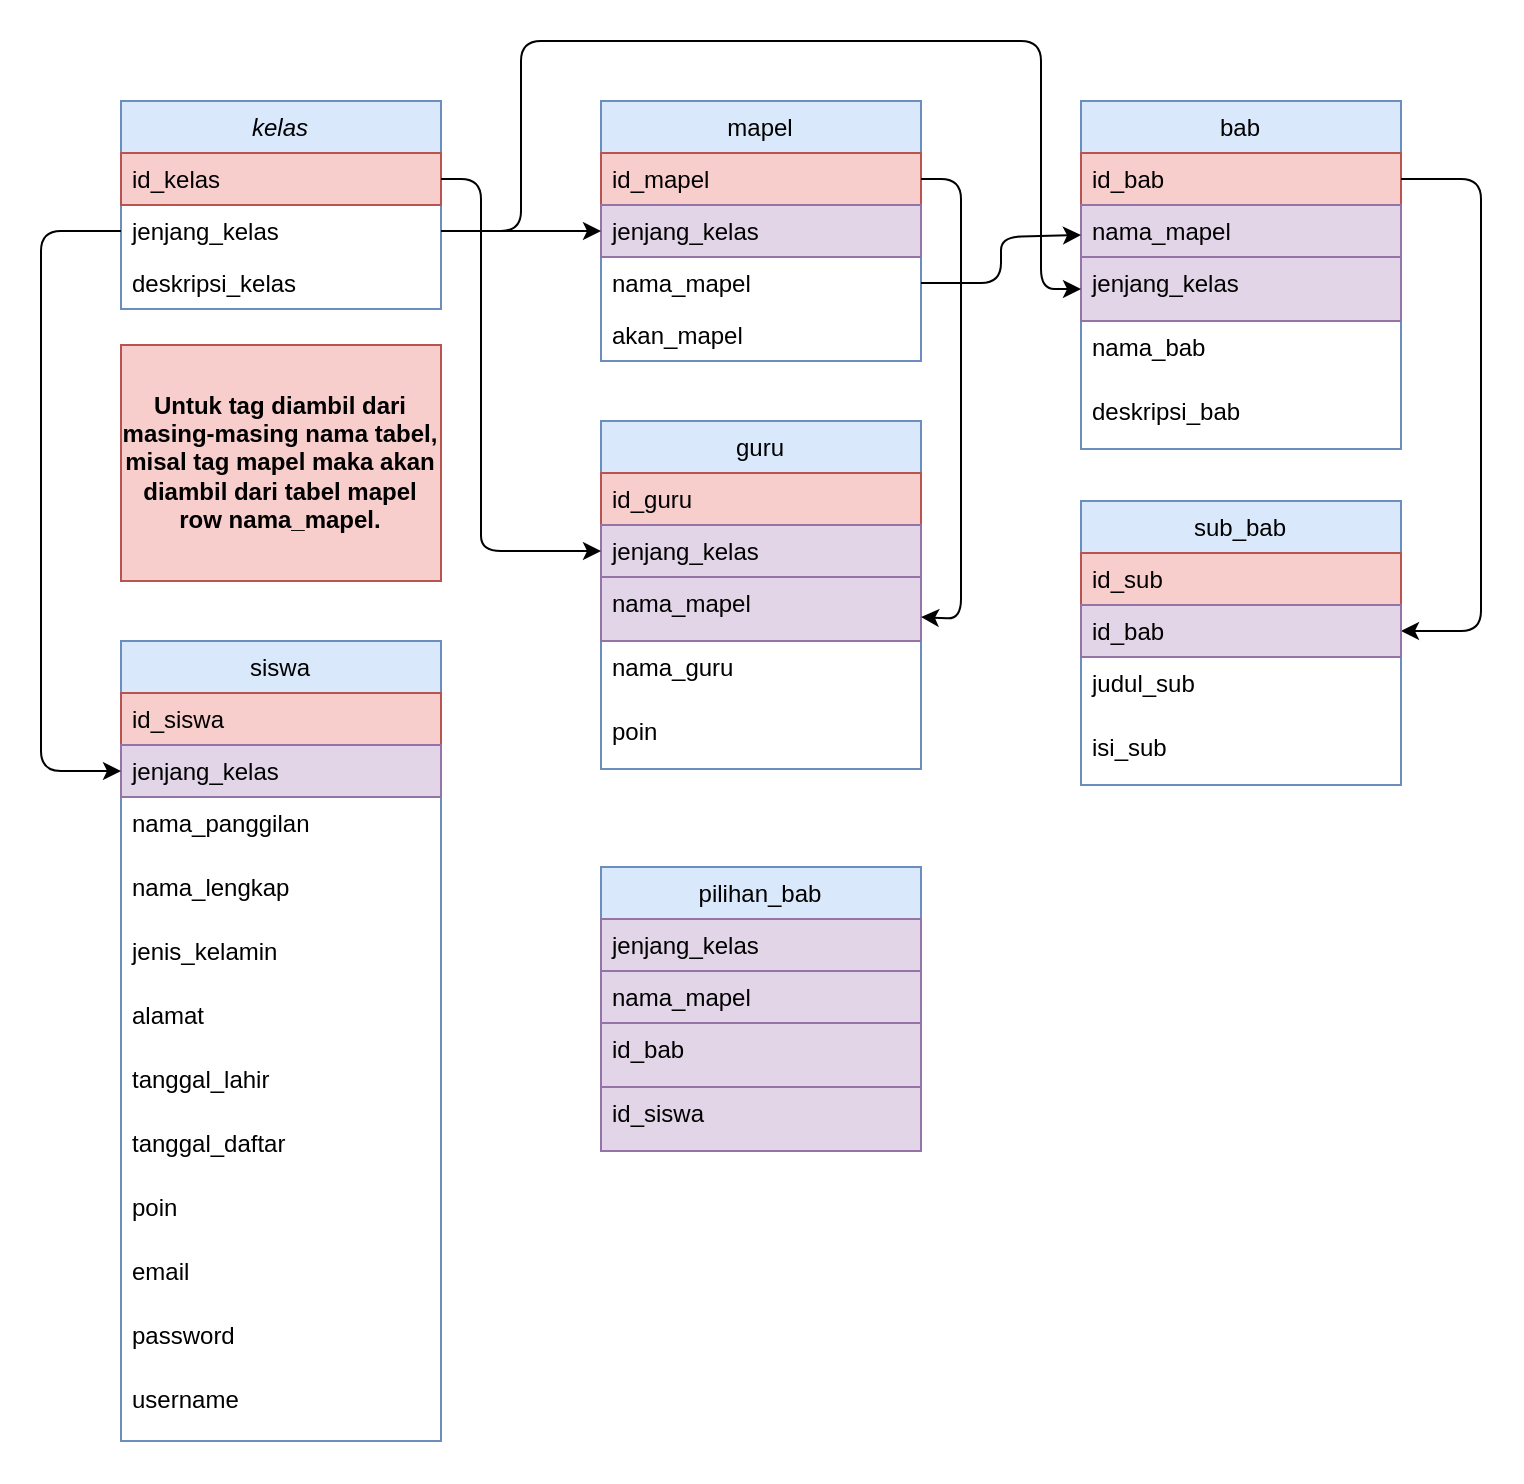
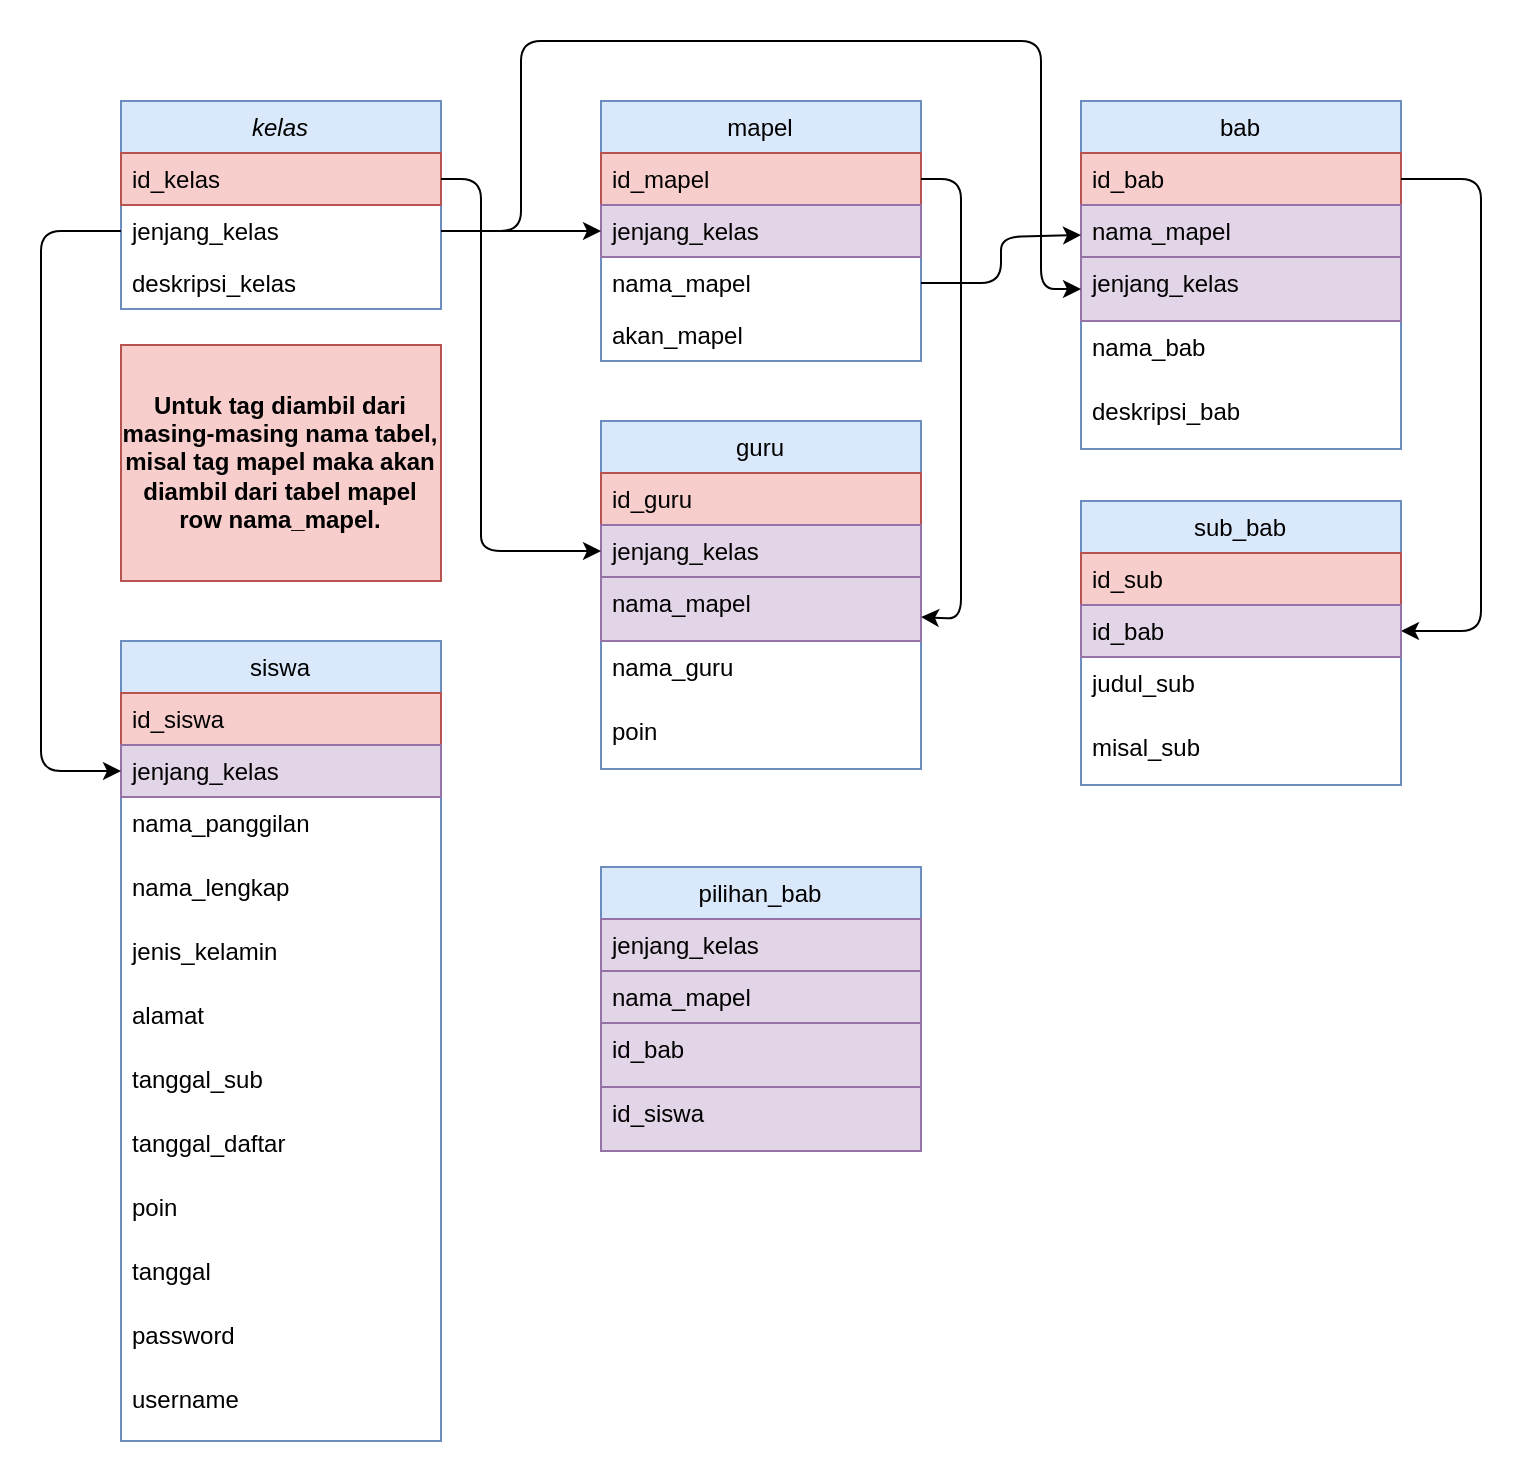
- <mxCell id="47" value="isi_sub" style="text;align=left;verticalAlign=top;spacingLeft=4;spacingRight=4;overflow=hidden;rotatable=0;points=[[0,0.5],[1,0.5]];portConstraint=eastwest;rounded=0;shadow=0;html=0;" parent="43" vertex="1"><mxGeometry y="110" width="160" height="32" as="geometry" /></mxCell>
+ <mxCell id="47" value="misal_sub" style="text;align=left;verticalAlign=top;spacingLeft=4;spacingRight=4;overflow=hidden;rotatable=0;points=[[0,0.5],[1,0.5]];portConstraint=eastwest;rounded=0;shadow=0;html=0;" parent="43" vertex="1"><mxGeometry y="110" width="160" height="32" as="geometry" /></mxCell>
- <mxCell id="36" value="tanggal_lahir" style="text;align=left;verticalAlign=top;spacingLeft=4;spacingRight=4;overflow=hidden;rotatable=0;points=[[0,0.5],[1,0.5]];portConstraint=eastwest;rounded=0;shadow=0;html=0;" parent="29" vertex="1"><mxGeometry y="206" width="160" height="32" as="geometry" /></mxCell>
+ <mxCell id="36" value="tanggal_sub" style="text;align=left;verticalAlign=top;spacingLeft=4;spacingRight=4;overflow=hidden;rotatable=0;points=[[0,0.5],[1,0.5]];portConstraint=eastwest;rounded=0;shadow=0;html=0;" parent="29" vertex="1"><mxGeometry y="206" width="160" height="32" as="geometry" /></mxCell>
- <mxCell id="39" value="email" style="text;align=left;verticalAlign=top;spacingLeft=4;spacingRight=4;overflow=hidden;rotatable=0;points=[[0,0.5],[1,0.5]];portConstraint=eastwest;rounded=0;shadow=0;html=0;" parent="29" vertex="1"><mxGeometry y="302" width="160" height="32" as="geometry" /></mxCell>
+ <mxCell id="39" value="tanggal" style="text;align=left;verticalAlign=top;spacingLeft=4;spacingRight=4;overflow=hidden;rotatable=0;points=[[0,0.5],[1,0.5]];portConstraint=eastwest;rounded=0;shadow=0;html=0;" parent="29" vertex="1"><mxGeometry y="302" width="160" height="32" as="geometry" /></mxCell>
